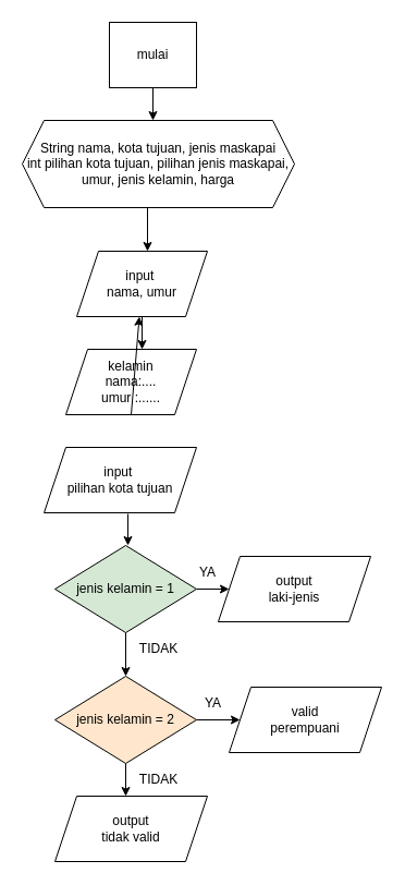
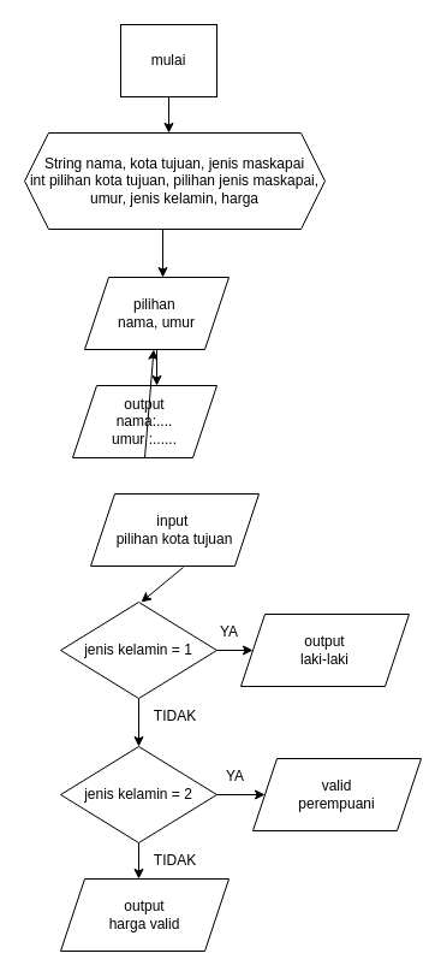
- <mxCell id="6" value="input&amp;nbsp;&lt;div&gt;nama, umur&lt;/div&gt;" style="shape=parallelogram;perimeter=parallelogramPerimeter;whiteSpace=wrap;html=1;fixedSize=1;" vertex="1" parent="1"><mxGeometry x="70" y="230" width="120" height="60" as="geometry" /></mxCell>
+ <mxCell id="6" value="pilihan&amp;nbsp;&lt;div&gt;nama, umur&lt;/div&gt;" style="shape=parallelogram;perimeter=parallelogramPerimeter;whiteSpace=wrap;html=1;fixedSize=1;" vertex="1" parent="1"><mxGeometry x="70" y="230" width="120" height="60" as="geometry" /></mxCell>
- <mxCell id="7" value="&lt;div&gt;kelamin&lt;/div&gt;&lt;div&gt;nama:....&lt;/div&gt;&lt;div&gt;&lt;span style=&quot;background-color: initial;&quot;&gt;umur :......&lt;/span&gt;&lt;/div&gt;" style="shape=parallelogram;perimeter=parallelogramPerimeter;whiteSpace=wrap;html=1;fixedSize=1;" vertex="1" parent="1"><mxGeometry x="60" y="320" width="120" height="60" as="geometry" /></mxCell>
+ <mxCell id="7" value="&lt;div&gt;output&lt;/div&gt;&lt;div&gt;nama:....&lt;/div&gt;&lt;div&gt;&lt;span style=&quot;background-color: initial;&quot;&gt;umur :......&lt;/span&gt;&lt;/div&gt;" style="shape=parallelogram;perimeter=parallelogramPerimeter;whiteSpace=wrap;html=1;fixedSize=1;" vertex="1" parent="1"><mxGeometry x="60" y="320" width="120" height="60" as="geometry" /></mxCell>
- <mxCell id="9" value="input&amp;nbsp;&lt;div&gt;pilihan kota tujuan&lt;/div&gt;" style="shape=parallelogram;perimeter=parallelogramPerimeter;whiteSpace=wrap;html=1;fixedSize=1;" vertex="1" parent="1"><mxGeometry x="40" y="410" width="140" height="60" as="geometry" /></mxCell>
+ <mxCell id="9" value="input&amp;nbsp;&lt;div&gt;pilihan kota tujuan&lt;/div&gt;" style="shape=parallelogram;perimeter=parallelogramPerimeter;whiteSpace=wrap;html=1;fixedSize=1;" vertex="1" parent="1"><mxGeometry x="75" y="410" width="140" height="60" as="geometry" /></mxCell>
- <mxCell id="13" value="jenis kelamin = 1" style="rhombus;whiteSpace=wrap;html=1;fillColor=#d5e8d4;" vertex="1" parent="1"><mxGeometry x="50" y="500" width="130" height="80" as="geometry" /></mxCell>
+ <mxCell id="13" value="jenis kelamin = 1" style="rhombus;whiteSpace=wrap;html=1;" vertex="1" parent="1"><mxGeometry x="50" y="500" width="130" height="80" as="geometry" /></mxCell>
- <mxCell id="15" value="&lt;div&gt;output&lt;/div&gt;&lt;div&gt;laki-jenis&lt;/div&gt;" style="shape=parallelogram;perimeter=parallelogramPerimeter;whiteSpace=wrap;html=1;fixedSize=1;" vertex="1" parent="1"><mxGeometry x="200" y="510" width="140" height="60" as="geometry" /></mxCell>
+ <mxCell id="15" value="&lt;div&gt;output&lt;/div&gt;&lt;div&gt;laki-laki&lt;/div&gt;" style="shape=parallelogram;perimeter=parallelogramPerimeter;whiteSpace=wrap;html=1;fixedSize=1;" vertex="1" parent="1"><mxGeometry x="200" y="510" width="140" height="60" as="geometry" /></mxCell>
- <mxCell id="18" value="jenis kelamin = 2" style="rhombus;whiteSpace=wrap;html=1;fillColor=#ffe6cc;" vertex="1" parent="1"><mxGeometry x="50" y="620" width="130" height="80" as="geometry" /></mxCell>
+ <mxCell id="18" value="jenis kelamin = 2" style="rhombus;whiteSpace=wrap;html=1;" vertex="1" parent="1"><mxGeometry x="50" y="620" width="130" height="80" as="geometry" /></mxCell>
- <mxCell id="24" value="&lt;div&gt;output&lt;/div&gt;&lt;div&gt;tidak valid&lt;/div&gt;" style="shape=parallelogram;perimeter=parallelogramPerimeter;whiteSpace=wrap;html=1;fixedSize=1;" vertex="1" parent="1"><mxGeometry x="50" y="730" width="140" height="60" as="geometry" /></mxCell>
+ <mxCell id="24" value="&lt;div&gt;output&lt;/div&gt;&lt;div&gt;harga valid&lt;/div&gt;" style="shape=parallelogram;perimeter=parallelogramPerimeter;whiteSpace=wrap;html=1;fixedSize=1;" vertex="1" parent="1"><mxGeometry x="50" y="730" width="140" height="60" as="geometry" /></mxCell>
